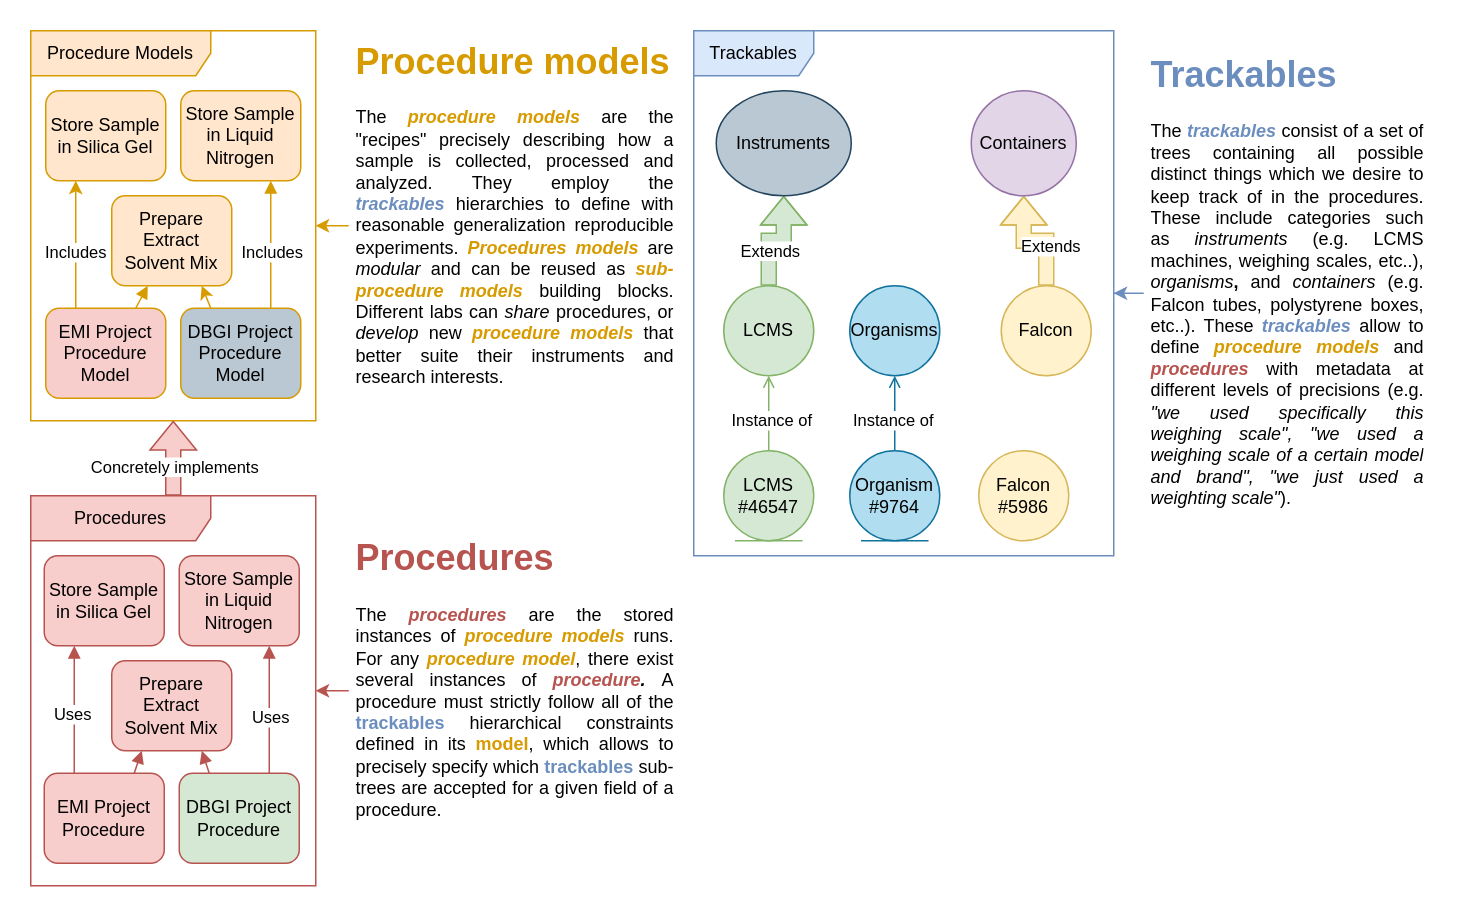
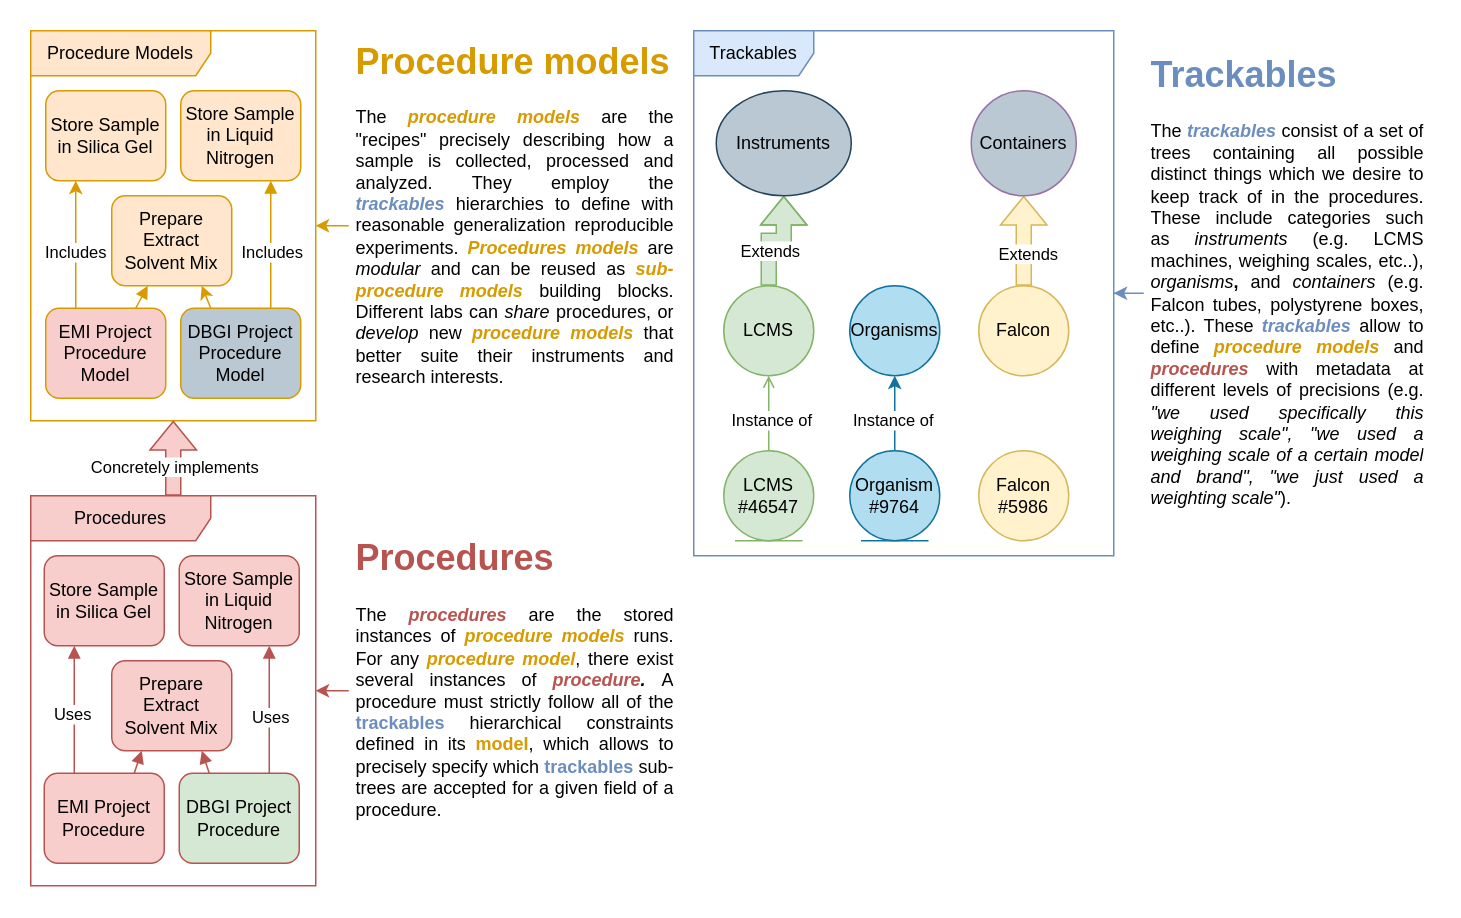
- <mxCell id="18" value="Containers" style="ellipse;whiteSpace=wrap;html=1;aspect=fixed;fillColor=#e1d5e7;strokeColor=#9673a6;" vertex="1" parent="1"><mxGeometry x="647" y="60" width="70" height="70" as="geometry" /></mxCell>
+ <mxCell id="18" value="Containers" style="ellipse;whiteSpace=wrap;html=1;aspect=fixed;fillColor=#bac8d3;strokeColor=#9673a6;" vertex="1" parent="1"><mxGeometry x="647" y="60" width="70" height="70" as="geometry" /></mxCell>
- <mxCell id="16" value="Falcon" style="ellipse;whiteSpace=wrap;html=1;aspect=fixed;fillColor=#fff2cc;strokeColor=#d6b656;" vertex="1" parent="1"><mxGeometry x="667" y="190" width="60" height="60" as="geometry" /></mxCell>
+ <mxCell id="16" value="Falcon" style="ellipse;whiteSpace=wrap;html=1;aspect=fixed;fillColor=#fff2cc;strokeColor=#d6b656;" vertex="1" parent="1"><mxGeometry x="652" y="190" width="60" height="60" as="geometry" /></mxCell>
- <mxCell id="6" style="edgeStyle=orthogonalEdgeStyle;rounded=0;orthogonalLoop=1;jettySize=auto;html=1;fillColor=#b1ddf0;strokeColor=#10739e;endArrow=open;" edge="1" parent="1" source="8" target="13"><mxGeometry relative="1" as="geometry" /></mxCell>
+ <mxCell id="6" style="edgeStyle=orthogonalEdgeStyle;rounded=0;orthogonalLoop=1;jettySize=auto;html=1;fillColor=#b1ddf0;strokeColor=#10739e;" edge="1" parent="1" source="8" target="13"><mxGeometry relative="1" as="geometry" /></mxCell>
